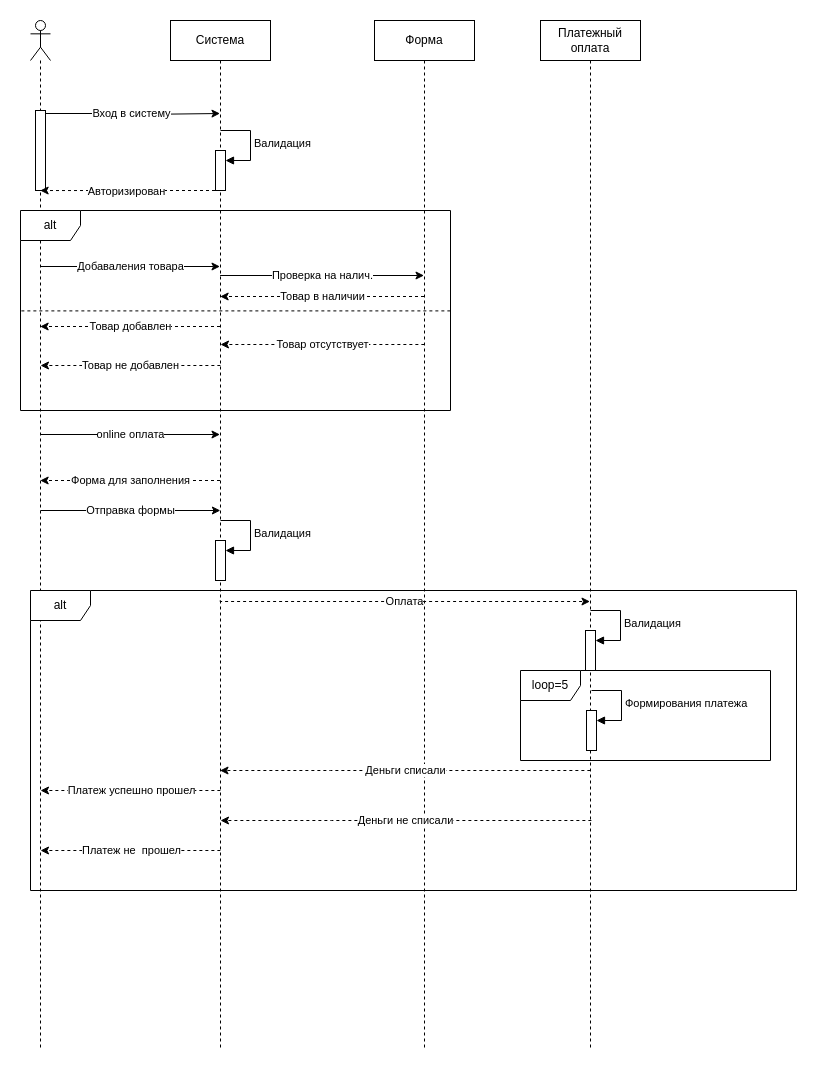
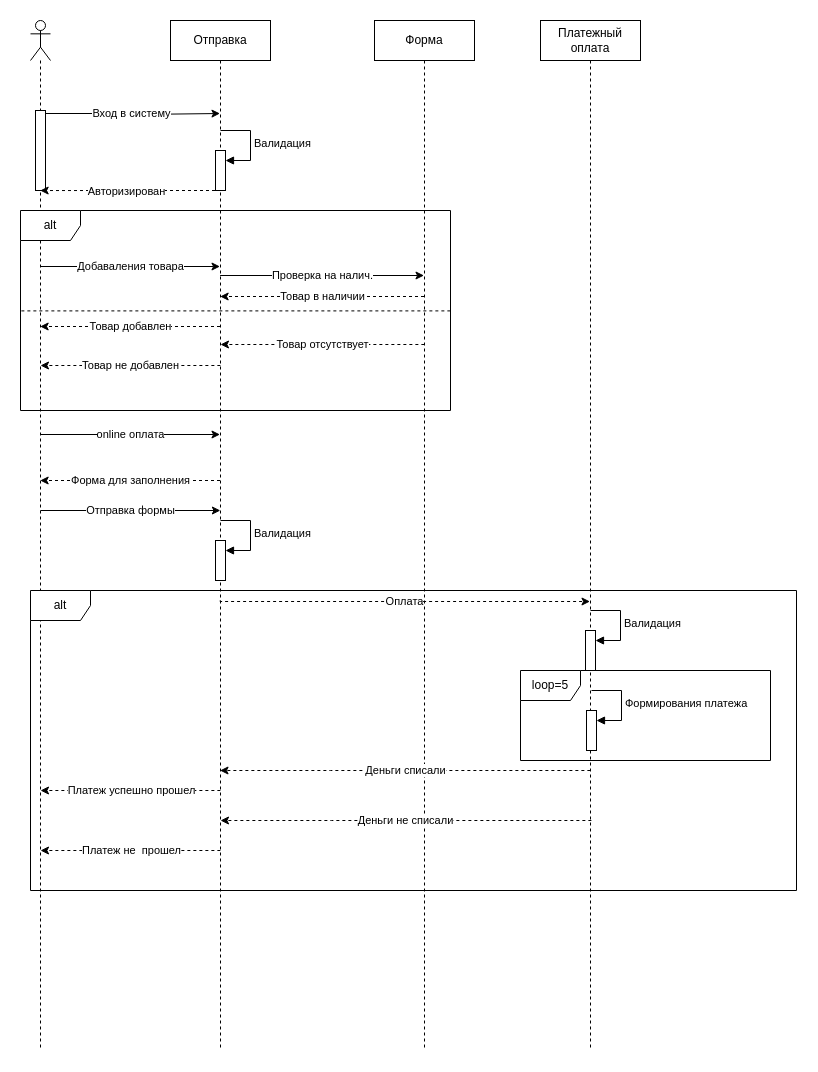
- <mxCell id="13" value="Система" style="shape=umlLifeline;perimeter=lifelinePerimeter;whiteSpace=wrap;html=1;container=1;dropTarget=0;collapsible=0;recursiveResize=0;outlineConnect=0;portConstraint=eastwest;newEdgeStyle={&quot;curved&quot;:0,&quot;rounded&quot;:0};" vertex="1" parent="1"><mxGeometry x="170" y="20" width="100" height="1030" as="geometry" /></mxCell>
+ <mxCell id="13" value="Отправка" style="shape=umlLifeline;perimeter=lifelinePerimeter;whiteSpace=wrap;html=1;container=1;dropTarget=0;collapsible=0;recursiveResize=0;outlineConnect=0;portConstraint=eastwest;newEdgeStyle={&quot;curved&quot;:0,&quot;rounded&quot;:0};" vertex="1" parent="1"><mxGeometry x="170" y="20" width="100" height="1030" as="geometry" /></mxCell>
